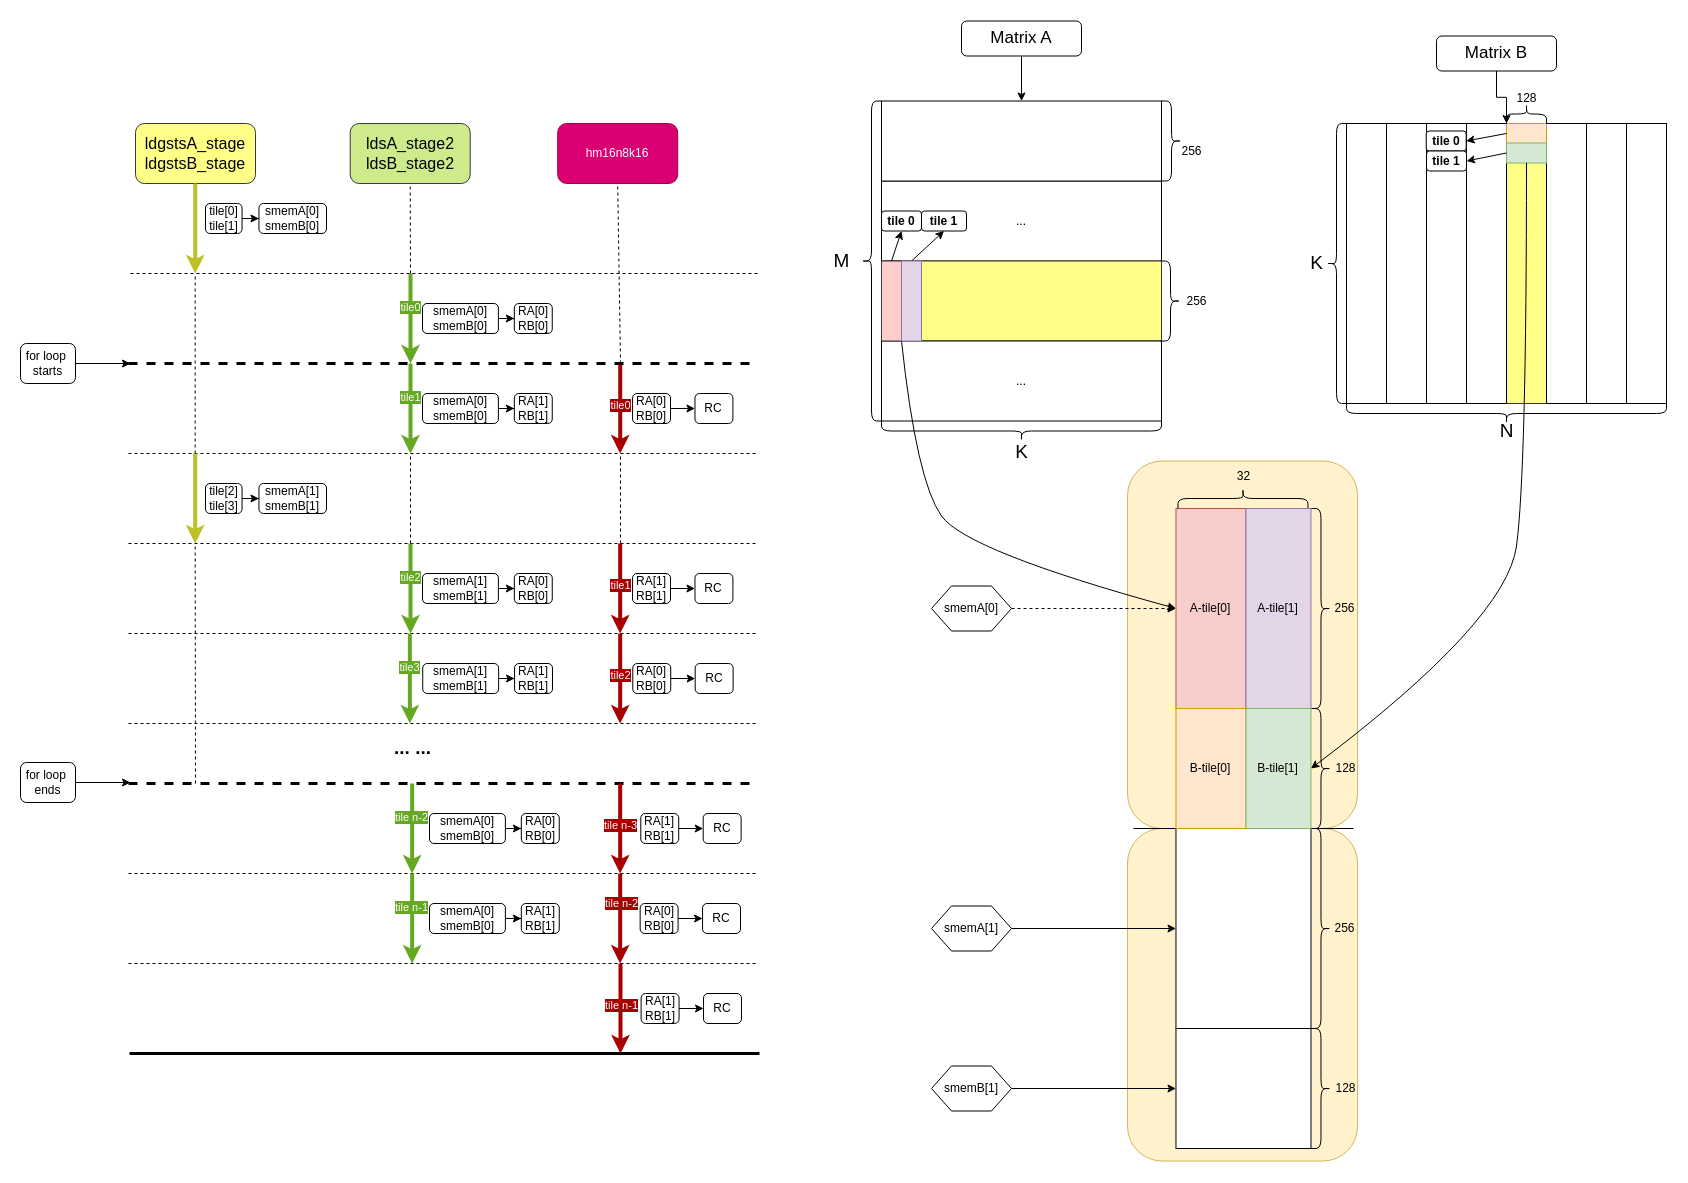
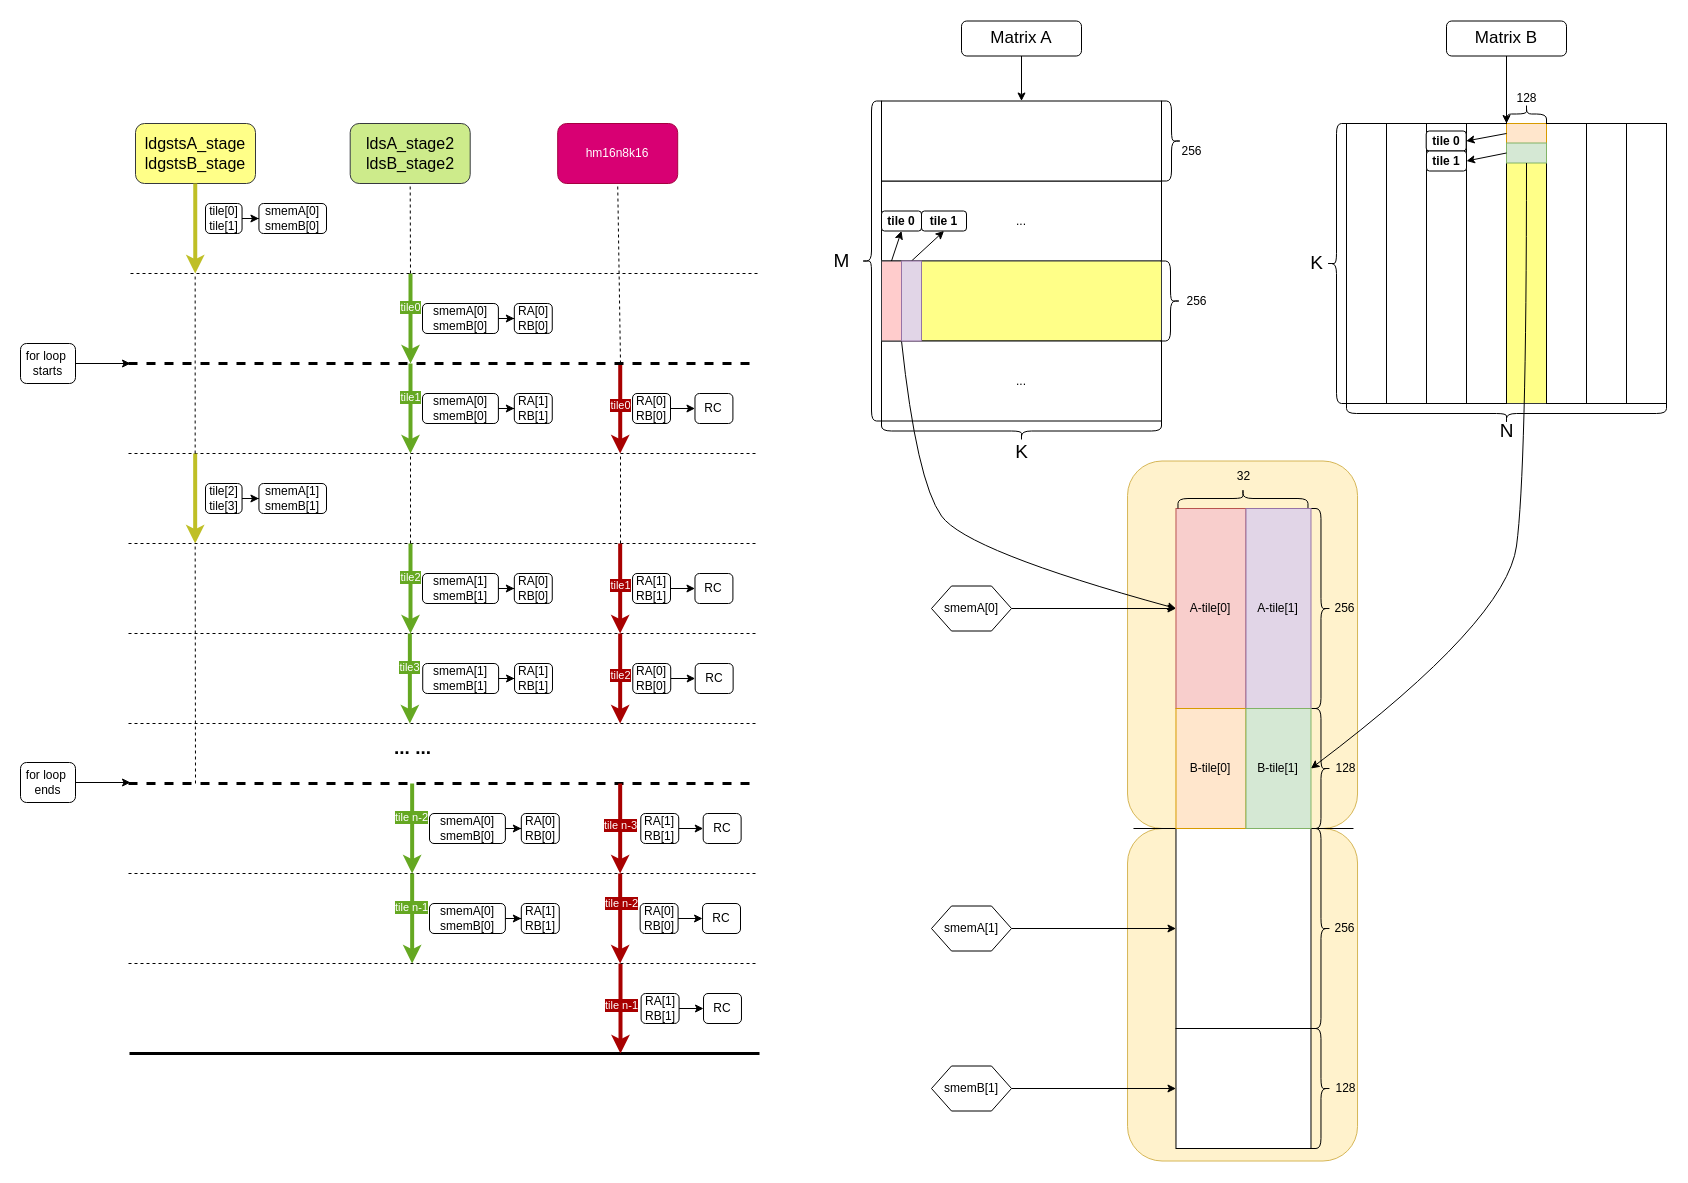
- <mxCell id="158" value="&lt;font style=&quot;font-size: 17px;&quot;&gt;Matrix B&lt;/font&gt;" style="rounded=1;whiteSpace=wrap;html=1;" parent="1" vertex="1"><mxGeometry x="1436" y="35.5" width="120" height="35" as="geometry" /></mxCell>
+ <mxCell id="158" value="&lt;font style=&quot;font-size: 17px;&quot;&gt;Matrix B&lt;/font&gt;" style="rounded=1;whiteSpace=wrap;html=1;" parent="1" vertex="1"><mxGeometry x="1446" y="20.5" width="120" height="35" as="geometry" /></mxCell>
- <mxCell id="64" style="edgeStyle=orthogonalEdgeStyle;rounded=0;orthogonalLoop=1;jettySize=auto;html=1;entryX=0;entryY=0.5;entryDx=0;entryDy=0;dashed=1;" parent="1" source="65" target="22" edge="1"><mxGeometry relative="1" as="geometry" /></mxCell>
+ <mxCell id="64" style="edgeStyle=orthogonalEdgeStyle;rounded=0;orthogonalLoop=1;jettySize=auto;html=1;entryX=0;entryY=0.5;entryDx=0;entryDy=0;" parent="1" source="65" target="22" edge="1"><mxGeometry relative="1" as="geometry" /></mxCell>
